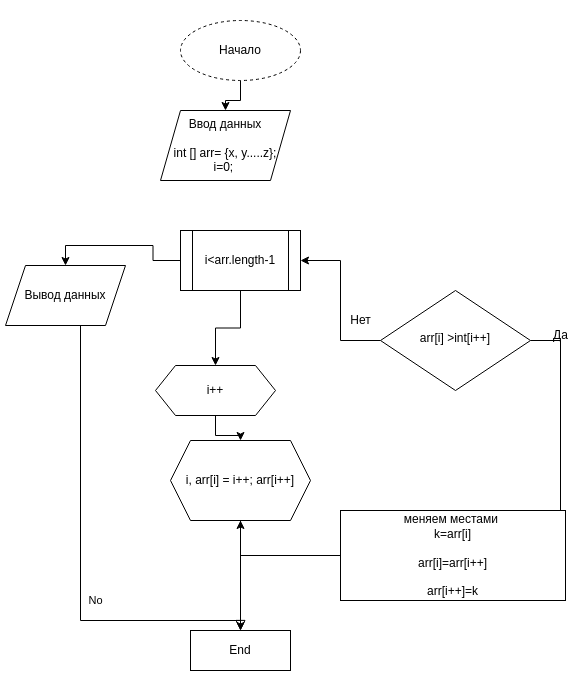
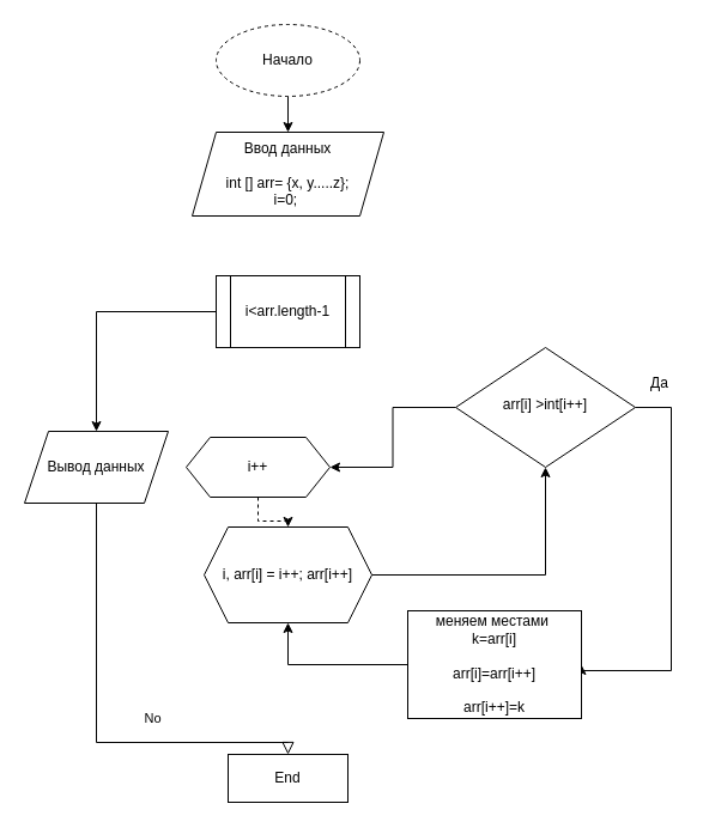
- <mxCell id="5" value="&lt;div&gt;Ввод данных&lt;/div&gt;&lt;div&gt;&lt;br&gt;&lt;/div&gt;&lt;div&gt;int [] arr= {x, y.....z};&lt;/div&gt;&lt;div&gt;&lt;span&gt;i=0;&amp;nbsp;&lt;/span&gt;&lt;br&gt;&lt;/div&gt;" style="shape=parallelogram;perimeter=parallelogramPerimeter;whiteSpace=wrap;html=1;fixedSize=1;" vertex="1" parent="1"><mxGeometry x="160" y="110" width="130" height="70" as="geometry" /></mxCell>
+ <mxCell id="5" value="&lt;div&gt;Ввод данных&lt;/div&gt;&lt;div&gt;&lt;br&gt;&lt;/div&gt;&lt;div&gt;int [] arr= {x, y.....z};&lt;/div&gt;&lt;div&gt;&lt;span&gt;i=0;&amp;nbsp;&lt;/span&gt;&lt;br&gt;&lt;/div&gt;" style="shape=parallelogram;perimeter=parallelogramPerimeter;whiteSpace=wrap;html=1;fixedSize=1;" vertex="1" parent="1"><mxGeometry x="160" y="110" width="160" height="70" as="geometry" /></mxCell>
- <mxCell id="15" style="edgeStyle=orthogonalEdgeStyle;rounded=0;orthogonalLoop=1;jettySize=auto;html=1;entryX=1;entryY=0.5;entryDx=0;entryDy=0;" edge="1" parent="1" source="17" target="12"><mxGeometry relative="1" as="geometry" /></mxCell>
+ <mxCell id="15" style="edgeStyle=orthogonalEdgeStyle;rounded=0;orthogonalLoop=1;jettySize=auto;html=1;" edge="1" parent="1" source="17" target="9"><mxGeometry relative="1" as="geometry" /></mxCell>
- <mxCell id="14" value="Вывод данных" style="shape=parallelogram;perimeter=parallelogramPerimeter;whiteSpace=wrap;html=1;fixedSize=1;" vertex="1" parent="1"><mxGeometry x="5" y="265" width="120" height="60" as="geometry" /></mxCell>
+ <mxCell id="14" value="Вывод данных" style="shape=parallelogram;perimeter=parallelogramPerimeter;whiteSpace=wrap;html=1;fixedSize=1;" vertex="1" parent="1"><mxGeometry x="20" y="360" width="120" height="60" as="geometry" /></mxCell>
- <mxCell id="20" value="Нет" style="text;html=1;align=center;verticalAlign=middle;resizable=0;points=[];autosize=1;strokeColor=none;fillColor=none;" vertex="1" parent="1"><mxGeometry x="340" y="310" width="40" height="20" as="geometry" /></mxCell>
- <mxCell id="11" value="" style="edgeStyle=orthogonalEdgeStyle;rounded=0;orthogonalLoop=1;jettySize=auto;html=1;" edge="1" parent="1" source="12" target="9"><mxGeometry relative="1" as="geometry" /></mxCell>
- <mxCell id="21" value="Да" style="text;html=1;align=center;verticalAlign=middle;resizable=0;points=[];autosize=1;strokeColor=none;fillColor=none;" vertex="1" parent="1"><mxGeometry x="545" y="325" width="30" height="20" as="geometry" /></mxCell>
+ <mxCell id="21" value="Да" style="text;html=1;align=center;verticalAlign=middle;resizable=0;points=[];autosize=1;strokeColor=none;fillColor=none;" vertex="1" parent="1"><mxGeometry x="535" y="310" width="30" height="20" as="geometry" /></mxCell>
- <mxCell id="8" style="edgeStyle=orthogonalEdgeStyle;rounded=0;orthogonalLoop=1;jettySize=auto;html=1;entryX=0.5;entryY=0;entryDx=0;entryDy=0;" edge="1" parent="1" source="9" target="7"><mxGeometry relative="1" as="geometry" /></mxCell>
+ <mxCell id="8" style="edgeStyle=orthogonalEdgeStyle;rounded=0;orthogonalLoop=1;jettySize=auto;html=1;entryX=0.5;entryY=0;entryDx=0;entryDy=0;dashed=1;" edge="1" parent="1" source="9" target="7"><mxGeometry relative="1" as="geometry" /></mxCell>
- <mxCell id="19" value="&lt;div&gt;меняем местами&amp;nbsp;&lt;/div&gt;&lt;div&gt;k=arr[i]&lt;/div&gt;&lt;div&gt;&amp;nbsp;&lt;/div&gt;&lt;div&gt;arr[i]=arr[i++]&lt;/div&gt;&lt;div&gt;&lt;br&gt;&lt;/div&gt;&lt;div&gt;arr[i++]=k&lt;/div&gt;" style="rounded=0;whiteSpace=wrap;html=1;" vertex="1" parent="1"><mxGeometry x="340" y="510" width="225" height="90" as="geometry" /></mxCell>
+ <mxCell id="19" value="&lt;div&gt;меняем местами&amp;nbsp;&lt;/div&gt;&lt;div&gt;k=arr[i]&lt;/div&gt;&lt;div&gt;&amp;nbsp;&lt;/div&gt;&lt;div&gt;arr[i]=arr[i++]&lt;/div&gt;&lt;div&gt;&lt;br&gt;&lt;/div&gt;&lt;div&gt;arr[i++]=k&lt;/div&gt;" style="rounded=0;whiteSpace=wrap;html=1;" vertex="1" parent="1"><mxGeometry x="340" y="510" width="145" height="90" as="geometry" /></mxCell>
- <mxCell id="6" style="edgeStyle=orthogonalEdgeStyle;rounded=0;orthogonalLoop=1;jettySize=auto;html=1;" edge="1" parent="1" source="7" target="13"><mxGeometry relative="1" as="geometry" /></mxCell>
+ <mxCell id="6" style="edgeStyle=orthogonalEdgeStyle;rounded=0;orthogonalLoop=1;jettySize=auto;html=1;entryX=0.5;entryY=1;entryDx=0;entryDy=0;" edge="1" parent="1" source="7" target="17"><mxGeometry relative="1" as="geometry" /></mxCell>
